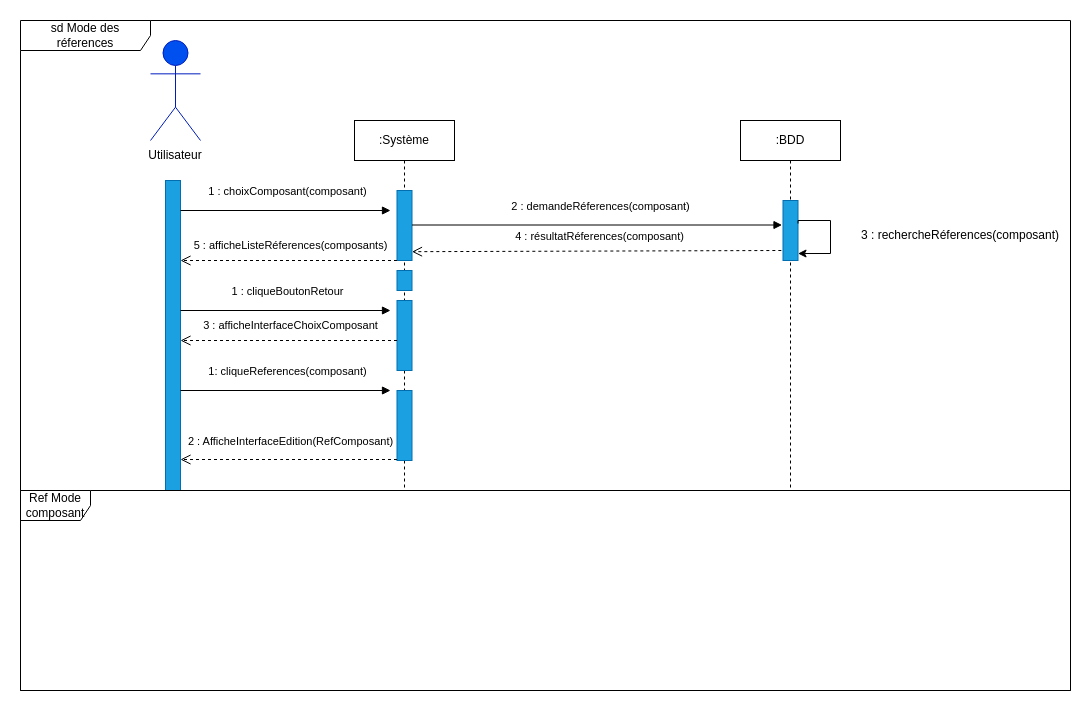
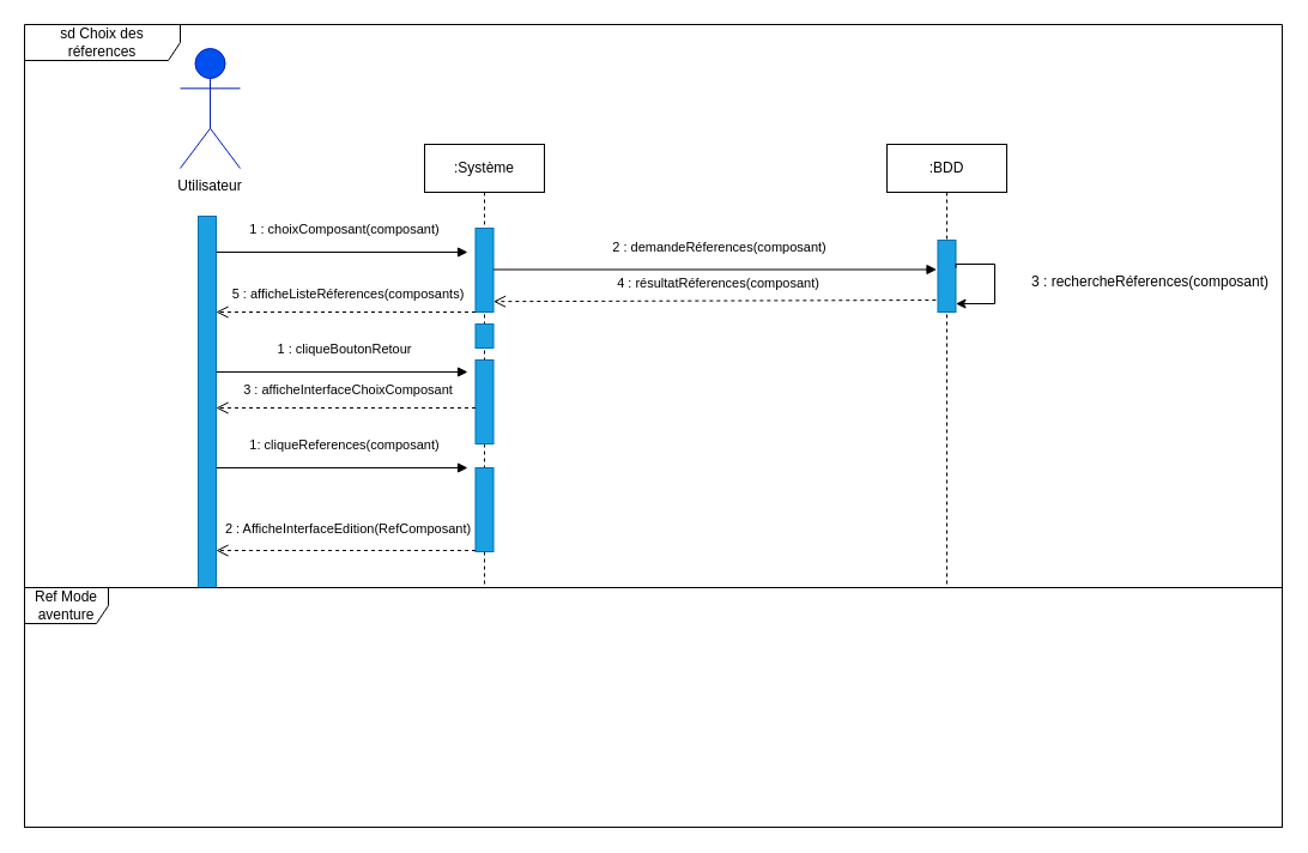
- <mxCell id="2" value="sd Mode des réferences" style="shape=umlFrame;whiteSpace=wrap;html=1;width=130;height=30;" parent="1" vertex="1"><mxGeometry x="20" y="20" width="1050" height="670" as="geometry" /></mxCell>
+ <mxCell id="2" value="sd Choix des réferences" style="shape=umlFrame;whiteSpace=wrap;html=1;width=130;height=30;" parent="1" vertex="1"><mxGeometry x="20" y="20" width="1050" height="670" as="geometry" /></mxCell>
- <mxCell id="23" value="Ref Mode composant" style="shape=umlFrame;whiteSpace=wrap;html=1;width=70;height=30;" vertex="1" parent="1"><mxGeometry x="20" y="490" width="1050" height="200" as="geometry" /></mxCell>
+ <mxCell id="23" value="Ref Mode aventure" style="shape=umlFrame;whiteSpace=wrap;html=1;width=70;height=30;" vertex="1" parent="1"><mxGeometry x="20" y="490" width="1050" height="200" as="geometry" /></mxCell>
